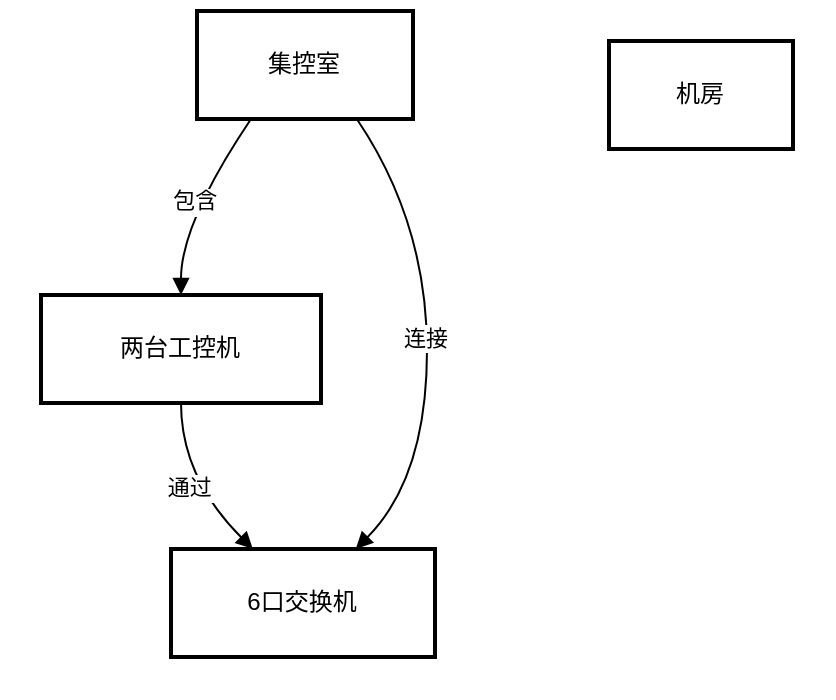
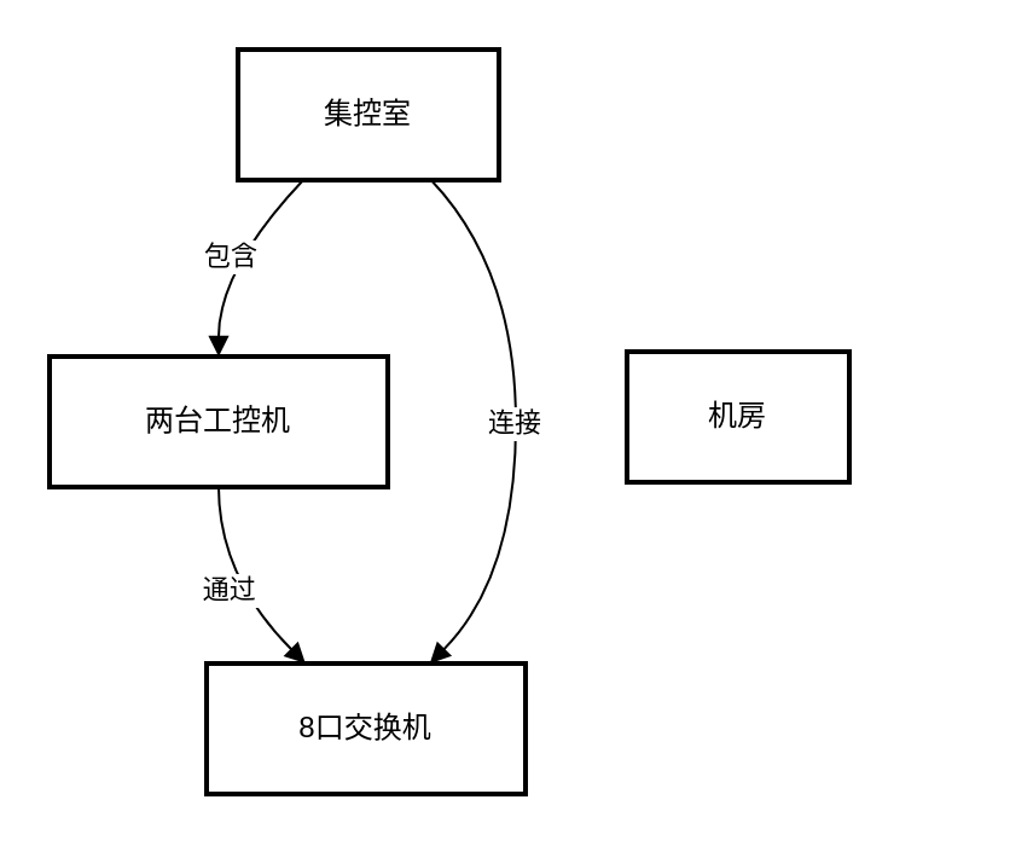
- <mxCell id="2" value="集控室" style="whiteSpace=wrap;strokeWidth=2;" vertex="1" parent="1"><mxGeometry x="98" y="5" width="108" height="54" as="geometry" /></mxCell>
+ <mxCell id="2" value="集控室" style="whiteSpace=wrap;strokeWidth=2;" vertex="1" parent="1"><mxGeometry x="98" y="20" width="108" height="54" as="geometry" /></mxCell>
- <mxCell id="5" value="机房" style="whiteSpace=wrap;strokeWidth=2;" vertex="1" parent="1"><mxGeometry x="304" y="20" width="92" height="54" as="geometry" /></mxCell>
+ <mxCell id="5" value="机房" style="whiteSpace=wrap;strokeWidth=2;" vertex="1" parent="1"><mxGeometry x="259" y="145" width="92" height="54" as="geometry" /></mxCell>
- <mxCell id="4" value="6口交换机" style="whiteSpace=wrap;strokeWidth=2;" vertex="1" parent="1"><mxGeometry x="85" y="274" width="132" height="54" as="geometry" /></mxCell>
+ <mxCell id="4" value="8口交换机" style="whiteSpace=wrap;strokeWidth=2;" vertex="1" parent="1"><mxGeometry x="85" y="274" width="132" height="54" as="geometry" /></mxCell>
